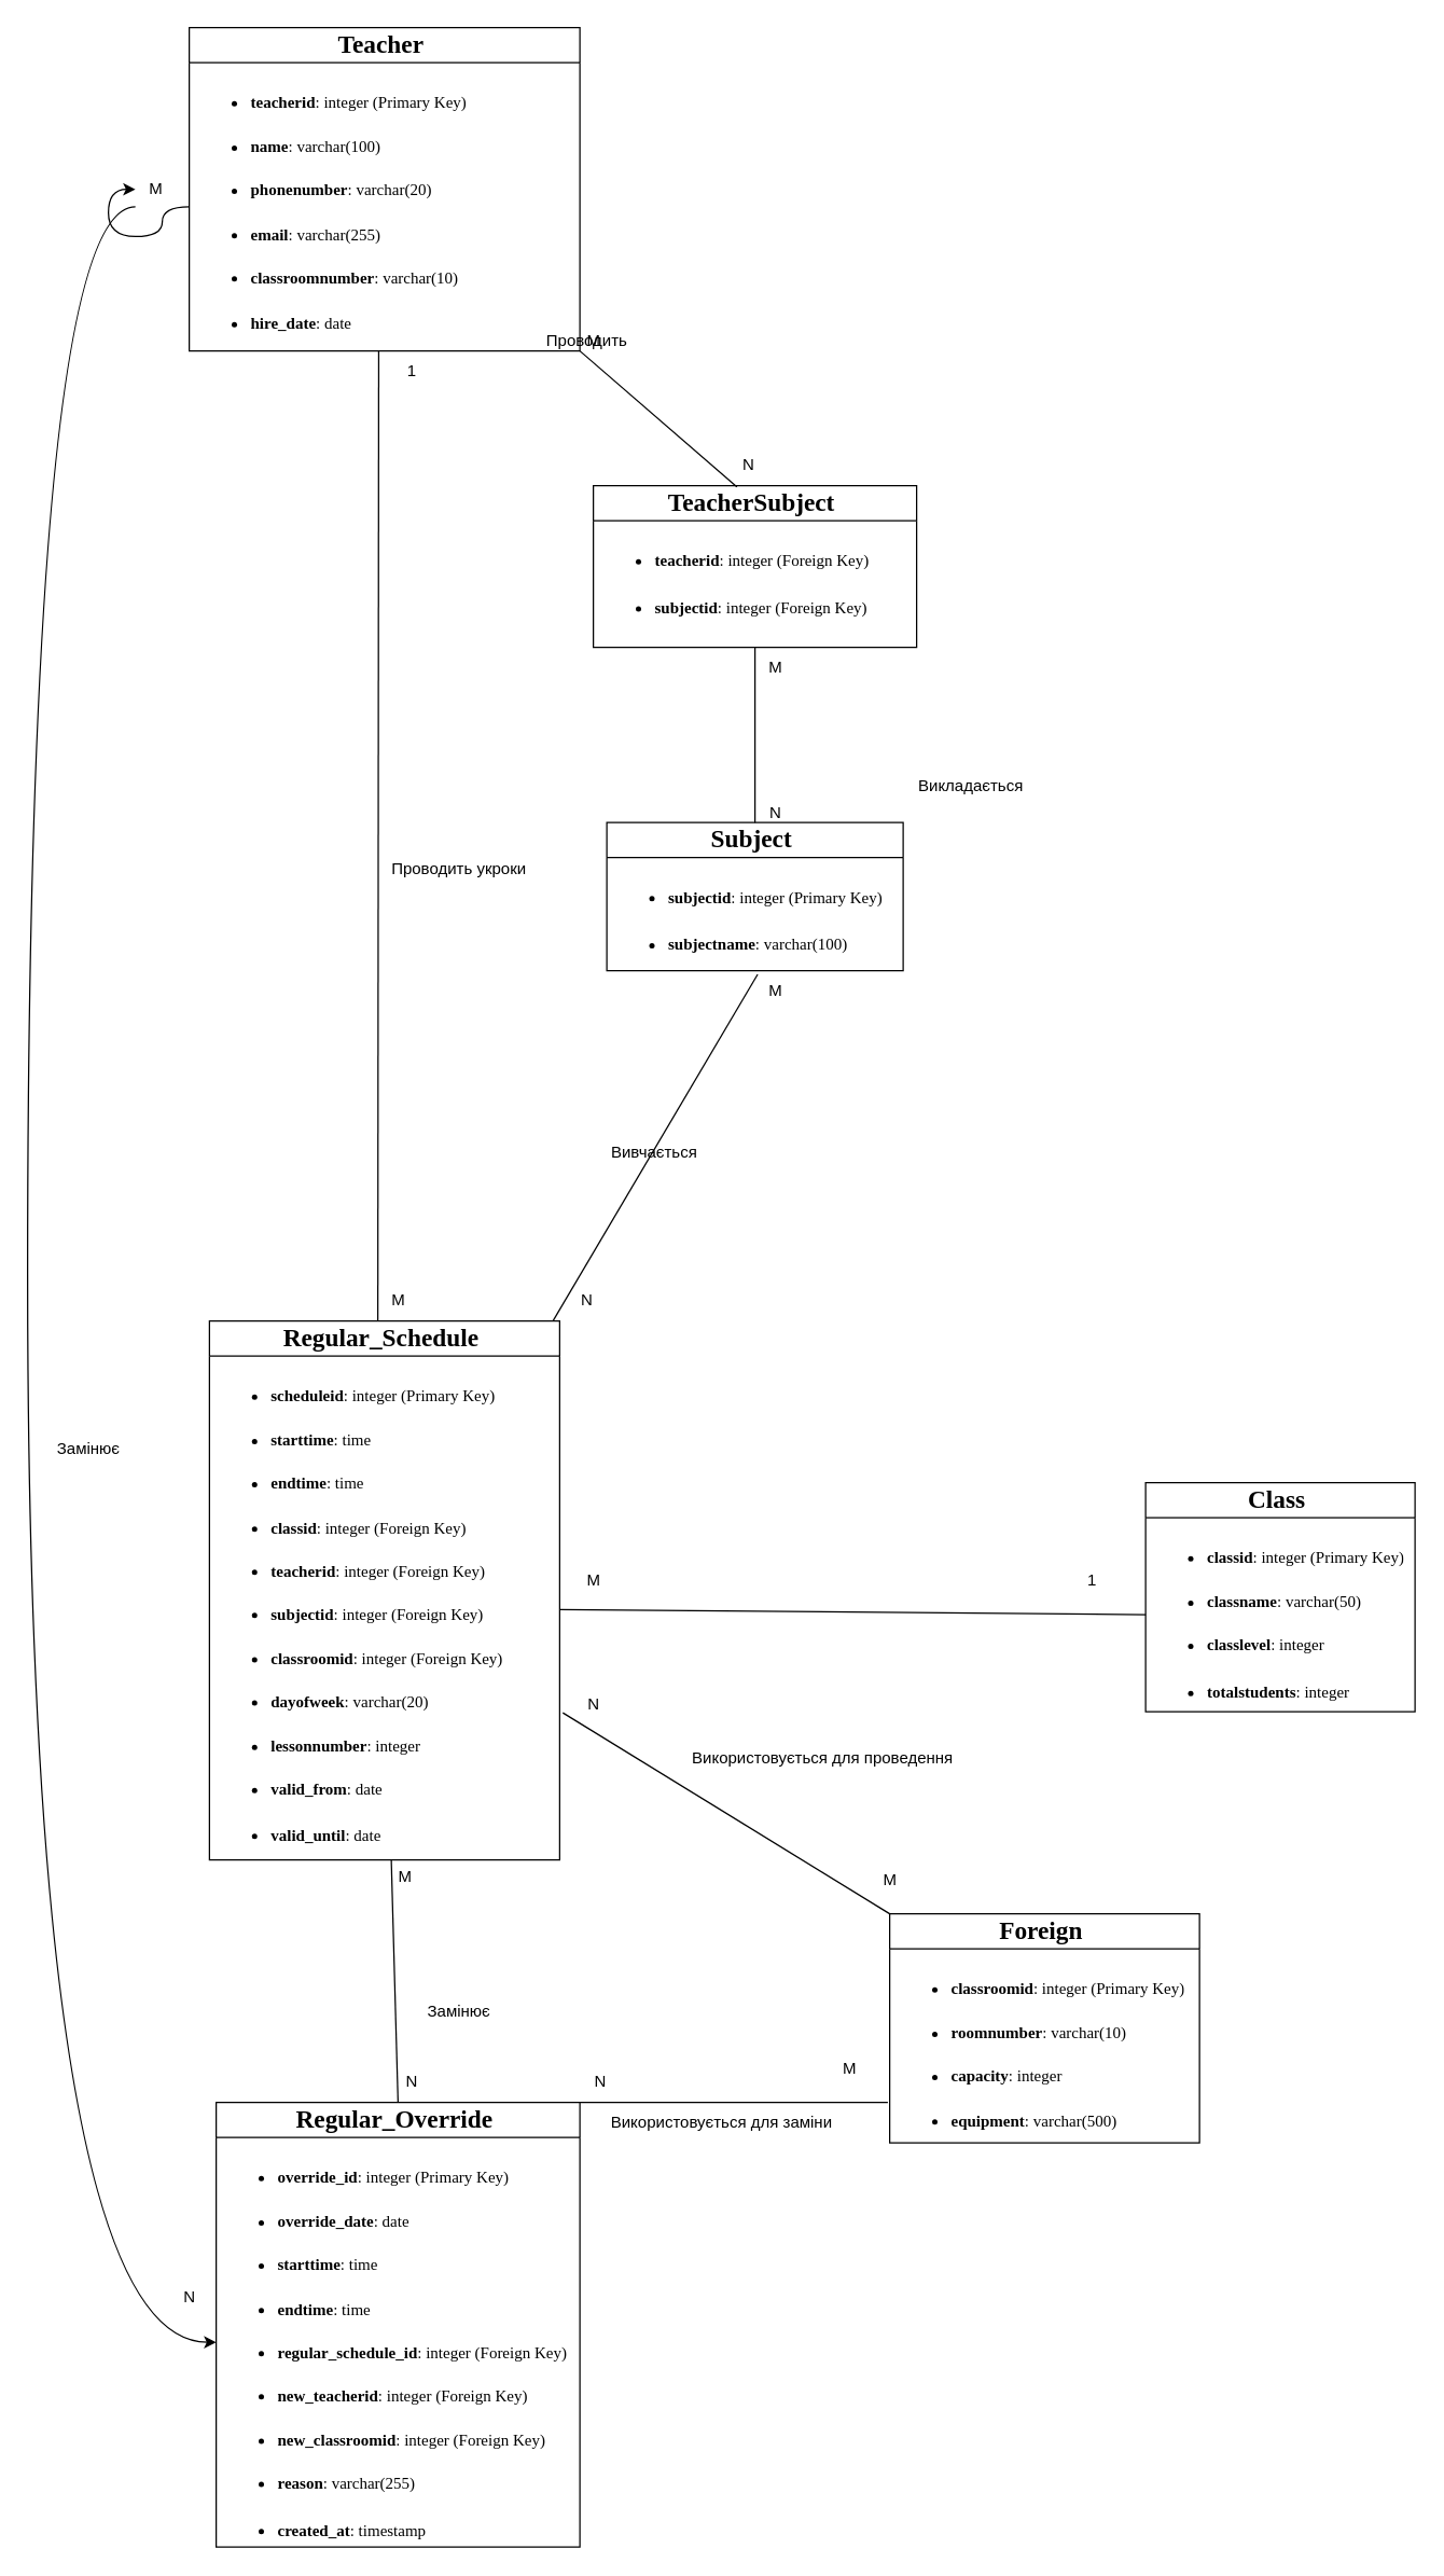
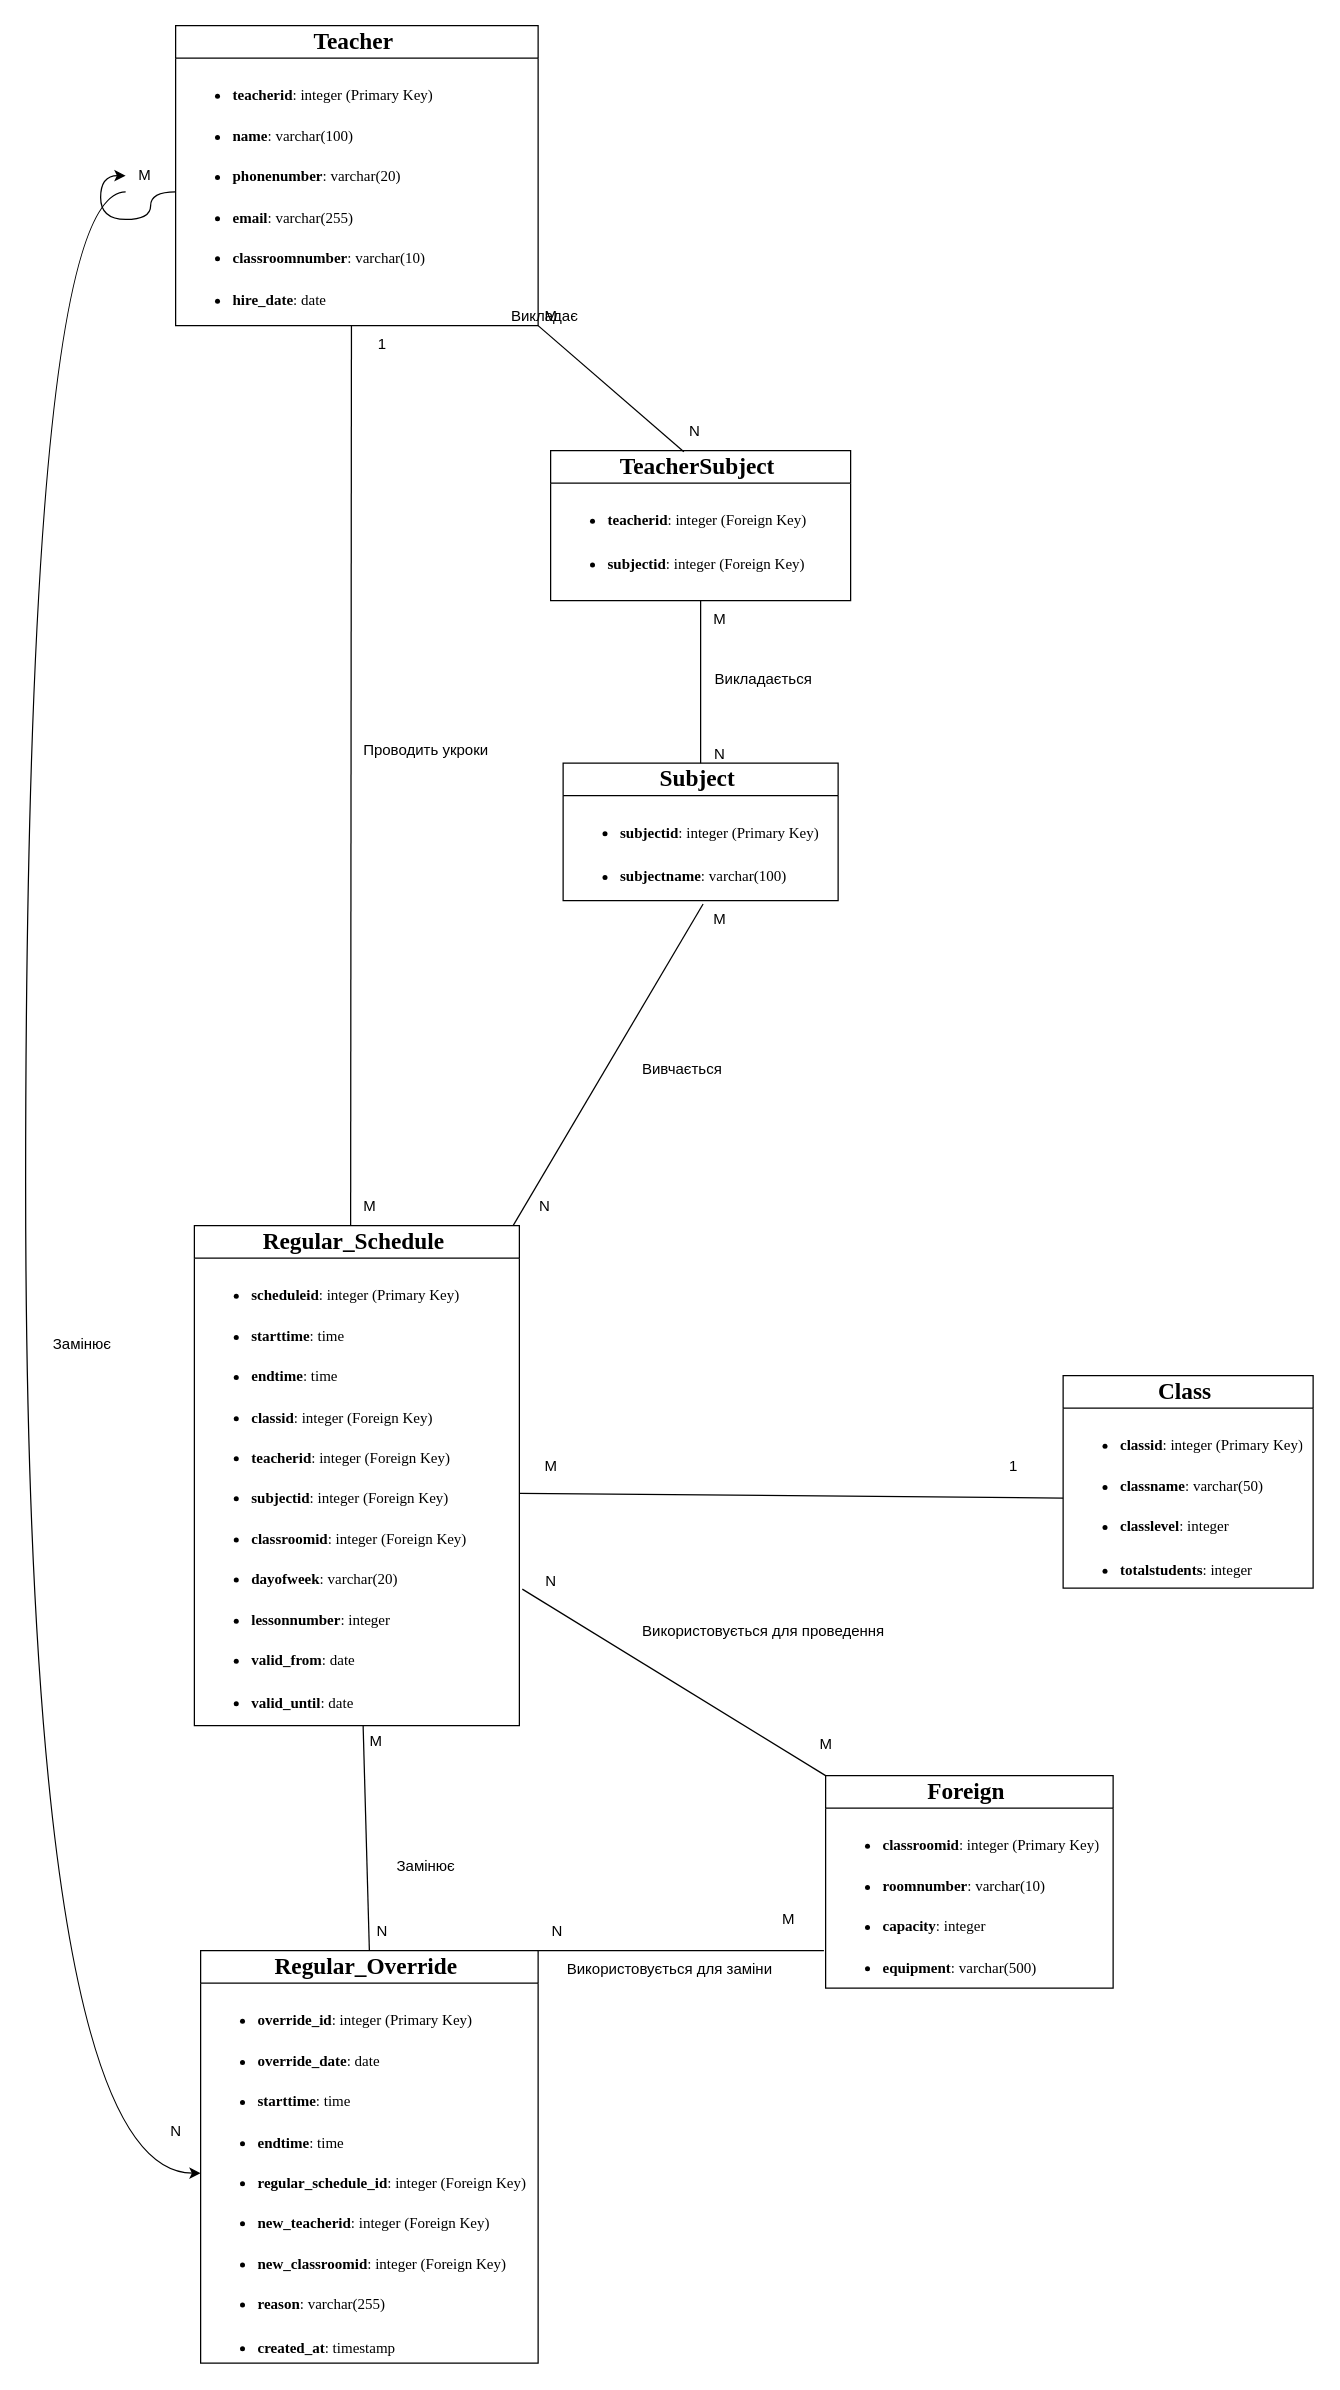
- <mxCell id="11" value="Проводить" style="text;html=1;align=center;verticalAlign=middle;resizable=0;points=[];autosize=1;strokeColor=none;fillColor=none;" vertex="1" parent="1"><mxGeometry x="395" y="238" width="80" height="30" as="geometry" /></mxCell>
+ <mxCell id="11" value="Викладає" style="text;html=1;align=center;verticalAlign=middle;resizable=0;points=[];autosize=1;strokeColor=none;fillColor=none;" vertex="1" parent="1"><mxGeometry x="395" y="238" width="80" height="30" as="geometry" /></mxCell>
- <mxCell id="15" value="Викладається" style="text;html=1;align=center;verticalAlign=middle;resizable=0;points=[];autosize=1;strokeColor=none;fillColor=none;" vertex="1" parent="1"><mxGeometry x="670" y="568" width="100" height="30" as="geometry" /></mxCell>
+ <mxCell id="15" value="Викладається" style="text;html=1;align=center;verticalAlign=middle;resizable=0;points=[];autosize=1;strokeColor=none;fillColor=none;" vertex="1" parent="1"><mxGeometry x="560" y="528" width="100" height="30" as="geometry" /></mxCell>
- <mxCell id="21" value="Проводить укроки" style="text;html=1;align=center;verticalAlign=middle;resizable=0;points=[];autosize=1;strokeColor=none;fillColor=none;" vertex="1" parent="1"><mxGeometry x="280" y="630" width="120" height="30" as="geometry" /></mxCell>
+ <mxCell id="21" value="Проводить укроки" style="text;html=1;align=center;verticalAlign=middle;resizable=0;points=[];autosize=1;strokeColor=none;fillColor=none;" vertex="1" parent="1"><mxGeometry x="280" y="585" width="120" height="30" as="geometry" /></mxCell>
- <mxCell id="28" value="Вивчається" style="text;html=1;align=center;verticalAlign=middle;resizable=0;points=[];autosize=1;strokeColor=none;fillColor=none;" vertex="1" parent="1"><mxGeometry x="440" y="840" width="90" height="30" as="geometry" /></mxCell>
+ <mxCell id="28" value="Вивчається" style="text;html=1;align=center;verticalAlign=middle;resizable=0;points=[];autosize=1;strokeColor=none;fillColor=none;" vertex="1" parent="1"><mxGeometry x="500" y="840" width="90" height="30" as="geometry" /></mxCell>
